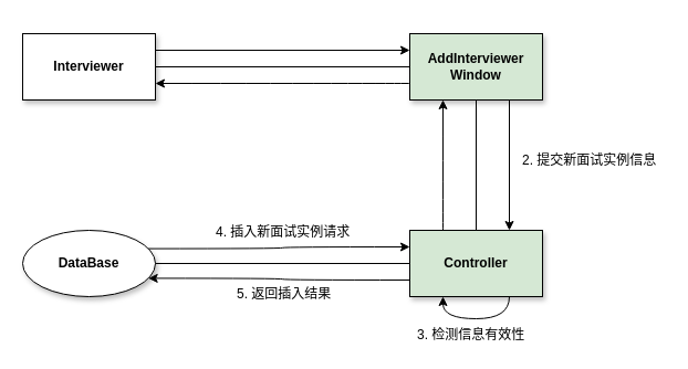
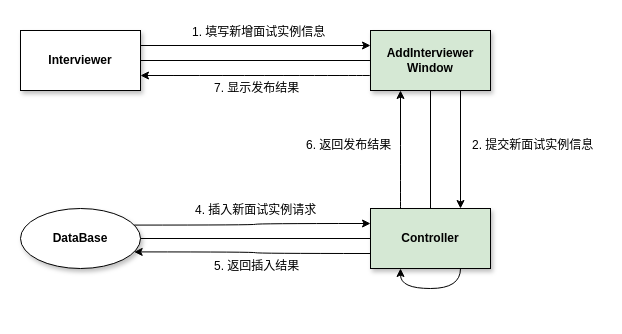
+ <mxCell id="14" value="1. 填写新增面试实例信息" style="text;html=1;strokeColor=none;fillColor=none;align=left;verticalAlign=middle;whiteSpace=wrap;rounded=0;" vertex="1" parent="1"><mxGeometry x="190" y="20" width="140" height="24" as="geometry" /></mxCell>
+ <mxCell id="19" value="7. 显示发布结果" style="text;html=1;strokeColor=none;fillColor=none;align=left;verticalAlign=middle;whiteSpace=wrap;rounded=0;" vertex="1" parent="1"><mxGeometry x="212" y="73" width="90" height="30" as="geometry" /></mxCell>
+ <mxCell id="20" value="6. 返回发布结果" style="text;html=1;strokeColor=none;fillColor=none;align=left;verticalAlign=middle;whiteSpace=wrap;rounded=0;" vertex="1" parent="1"><mxGeometry x="304" y="130" width="97" height="30" as="geometry" /></mxCell>
- <mxCell id="22" value="3. 检测信息有效性" style="text;html=1;strokeColor=none;fillColor=none;align=left;verticalAlign=middle;whiteSpace=wrap;rounded=0;" vertex="1" parent="1"><mxGeometry x="375" y="293" width="115" height="19" as="geometry" /></mxCell>
